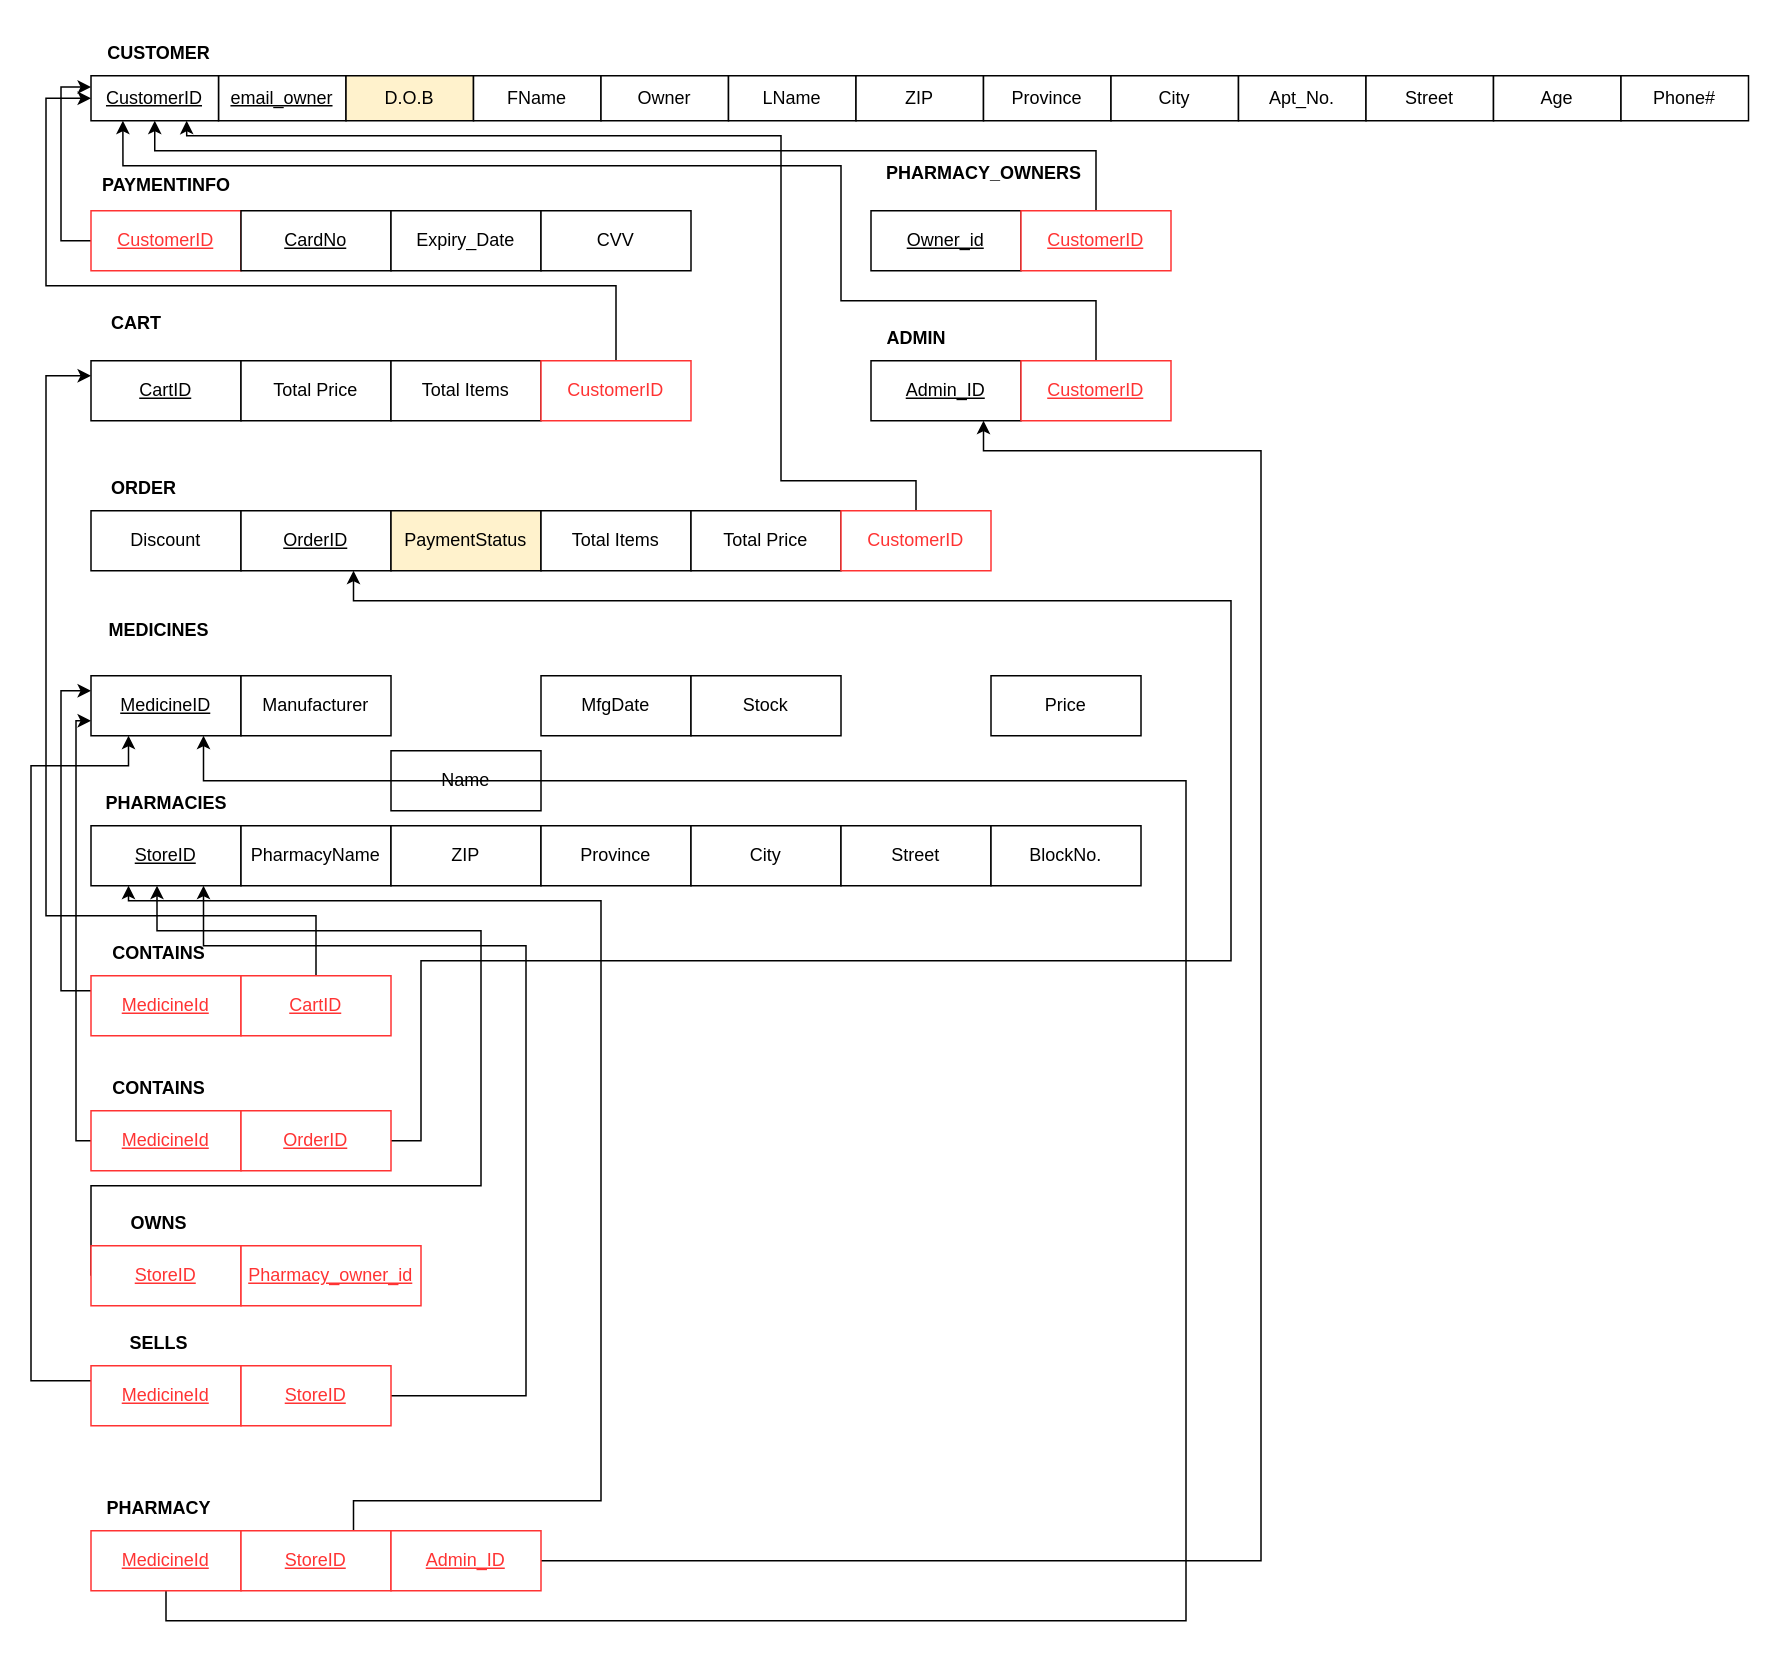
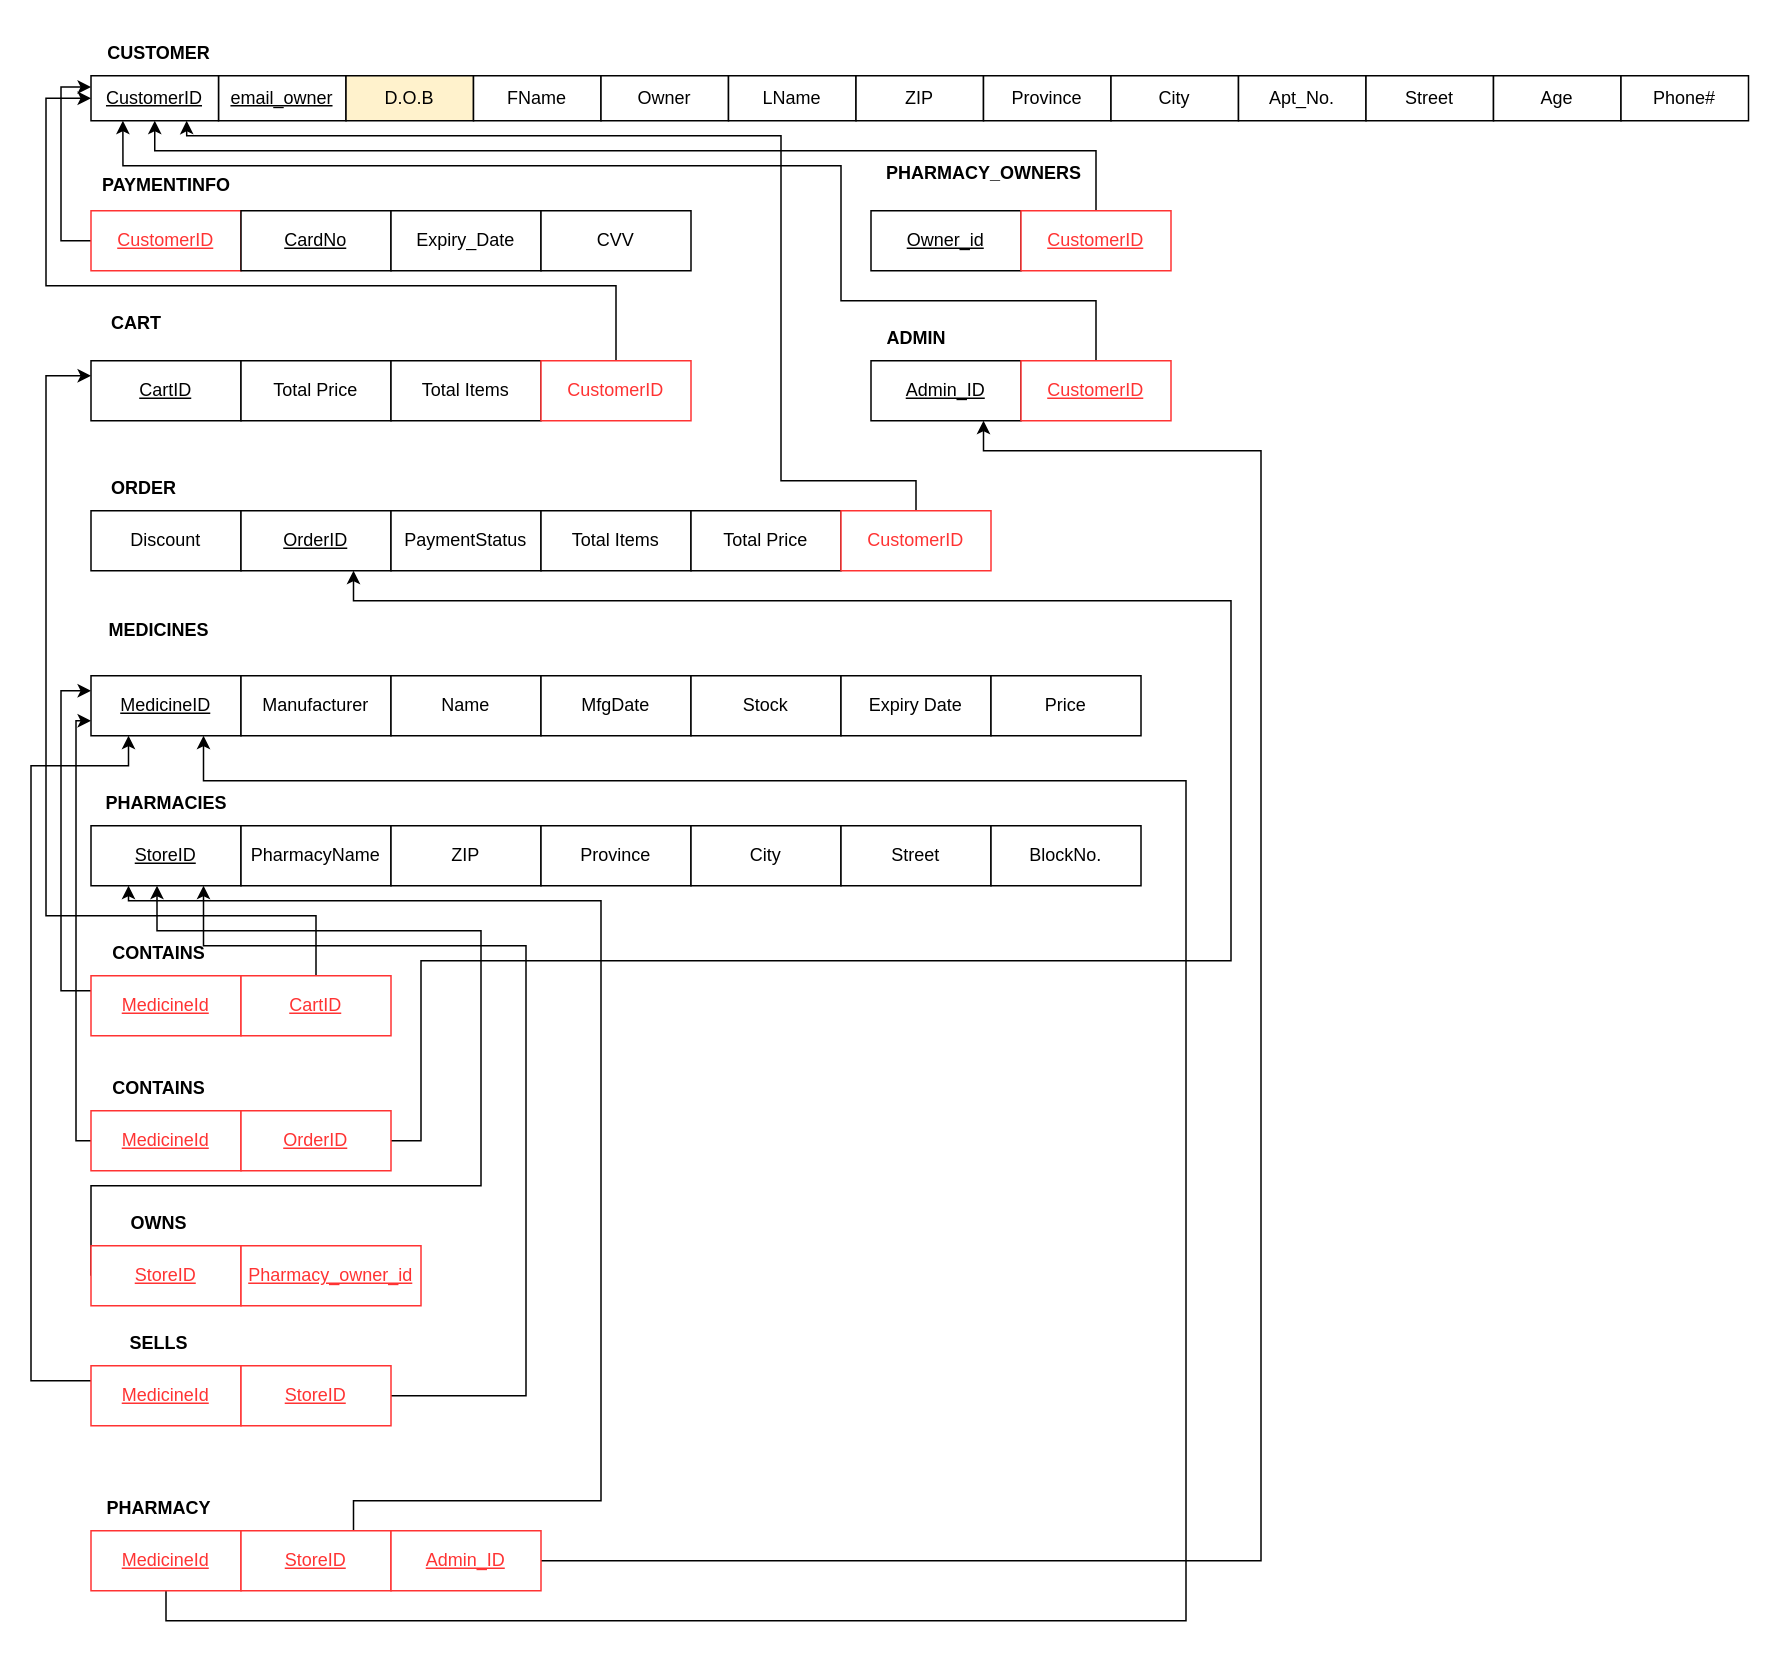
- <mxCell id="27" value="PaymentStatus" style="whiteSpace=wrap;html=1;align=center;strokeColor=#000000;fontColor=#000000;fillColor=#fff2cc;" parent="1" vertex="1"><mxGeometry x="260" y="340" width="100" height="40" as="geometry" /></mxCell>
+ <mxCell id="27" value="PaymentStatus" style="whiteSpace=wrap;html=1;align=center;strokeColor=#000000;fontColor=#000000;" parent="1" vertex="1"><mxGeometry x="260" y="340" width="100" height="40" as="geometry" /></mxCell>
+ <mxCell id="36" value="Expiry Date" style="whiteSpace=wrap;html=1;align=center;strokeColor=#000000;fontColor=#000000;" parent="1" vertex="1"><mxGeometry x="560" y="450" width="100" height="40" as="geometry" /></mxCell>
- <mxCell id="33" value="Name" style="whiteSpace=wrap;html=1;align=center;strokeColor=#000000;fontColor=#000000;" parent="1" vertex="1"><mxGeometry x="260" y="500" width="100" height="40" as="geometry" /></mxCell>
+ <mxCell id="33" value="Name" style="whiteSpace=wrap;html=1;align=center;strokeColor=#000000;fontColor=#000000;" parent="1" vertex="1"><mxGeometry x="260" y="450" width="100" height="40" as="geometry" /></mxCell>
